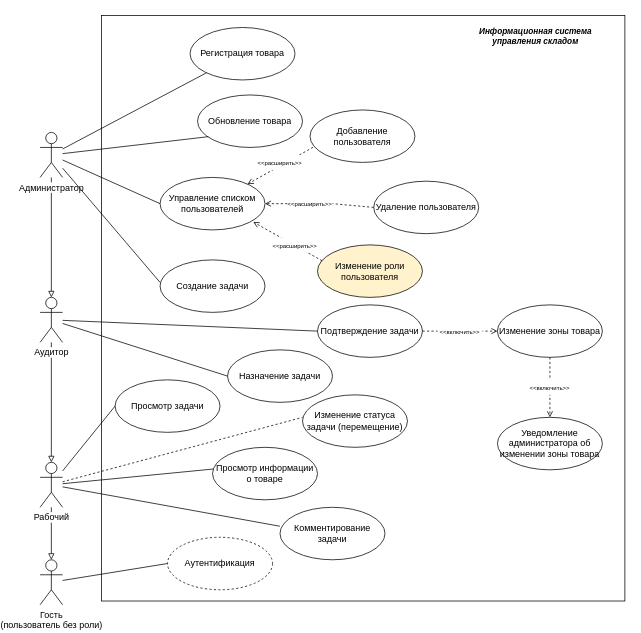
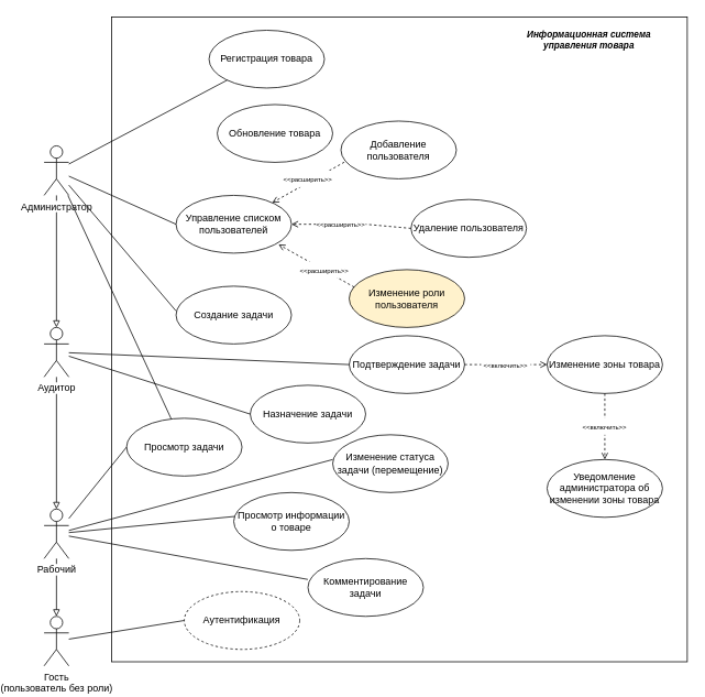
- <mxCell id="48" value="&lt;b&gt;&lt;i&gt;&lt;font style=&quot;font-size: 11px;&quot;&gt;Информационная система управления складом&lt;/font&gt;&lt;/i&gt;&lt;/b&gt;" style="text;html=1;strokeColor=none;fillColor=none;align=center;verticalAlign=middle;whiteSpace=wrap;rounded=0;labelBackgroundColor=#FFFFFF;fontSize=8;" vertex="1" parent="1"><mxGeometry x="580" y="33" width="202" height="30" as="geometry" /></mxCell>
+ <mxCell id="48" value="&lt;b&gt;&lt;i&gt;&lt;font style=&quot;font-size: 11px;&quot;&gt;Информационная система управления товара&lt;/font&gt;&lt;/i&gt;&lt;/b&gt;" style="text;html=1;strokeColor=none;fillColor=none;align=center;verticalAlign=middle;whiteSpace=wrap;rounded=0;labelBackgroundColor=#FFFFFF;fontSize=8;" vertex="1" parent="1"><mxGeometry x="580" y="33" width="202" height="30" as="geometry" /></mxCell>
- <mxCell id="36" value="" style="endArrow=none;html=1;rounded=0;fontSize=8;entryX=0.103;entryY=0.795;entryDx=0;entryDy=0;entryPerimeter=0;" edge="1" parent="1" source="23" target="15"><mxGeometry width="50" height="50" relative="1" as="geometry"><mxPoint x="60" y="347.813" as="sourcePoint" /><mxPoint x="152.056" y="174.83" as="targetPoint" /></mxGeometry></mxCell>
+ <mxCell id="36" value="" style="endArrow=none;html=1;rounded=0;fontSize=8;" edge="1" parent="1" source="23" target="19"><mxGeometry width="50" height="50" relative="1" as="geometry"><mxPoint x="60" y="347.813" as="sourcePoint" /><mxPoint x="152.056" y="174.83" as="targetPoint" /></mxGeometry></mxCell>
- <mxCell id="29" value="" style="endArrow=none;html=1;rounded=0;fontSize=8;entryX=0;entryY=0.429;entryDx=0;entryDy=0;entryPerimeter=0;dashed=1;" edge="1" parent="1" source="41" target="28"><mxGeometry width="50" height="50" relative="1" as="geometry"><mxPoint x="60" y="668.757" as="sourcePoint" /><mxPoint x="190" y="673.24" as="targetPoint" /></mxGeometry></mxCell>
+ <mxCell id="29" value="" style="endArrow=none;html=1;rounded=0;fontSize=8;entryX=0;entryY=0.429;entryDx=0;entryDy=0;entryPerimeter=0;" edge="1" parent="1" source="41" target="28"><mxGeometry width="50" height="50" relative="1" as="geometry"><mxPoint x="60" y="668.757" as="sourcePoint" /><mxPoint x="190" y="673.24" as="targetPoint" /></mxGeometry></mxCell>
